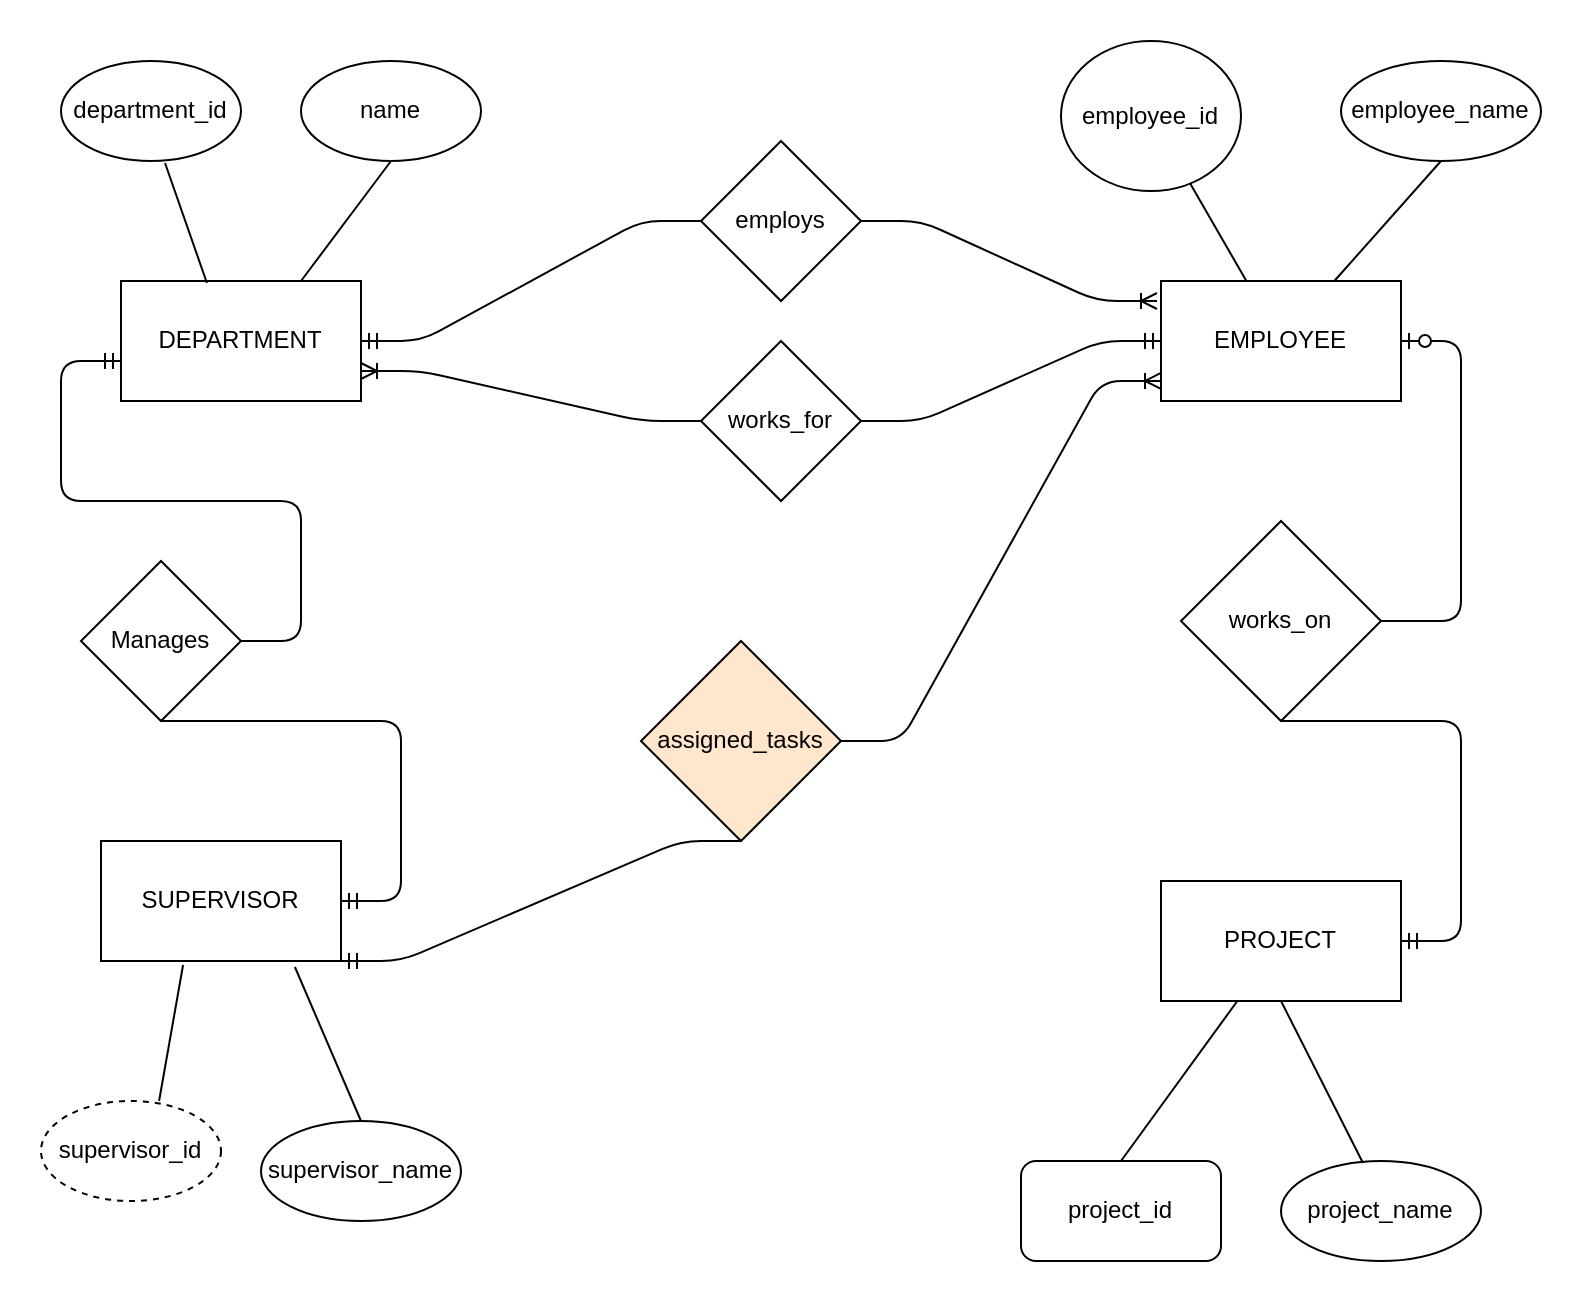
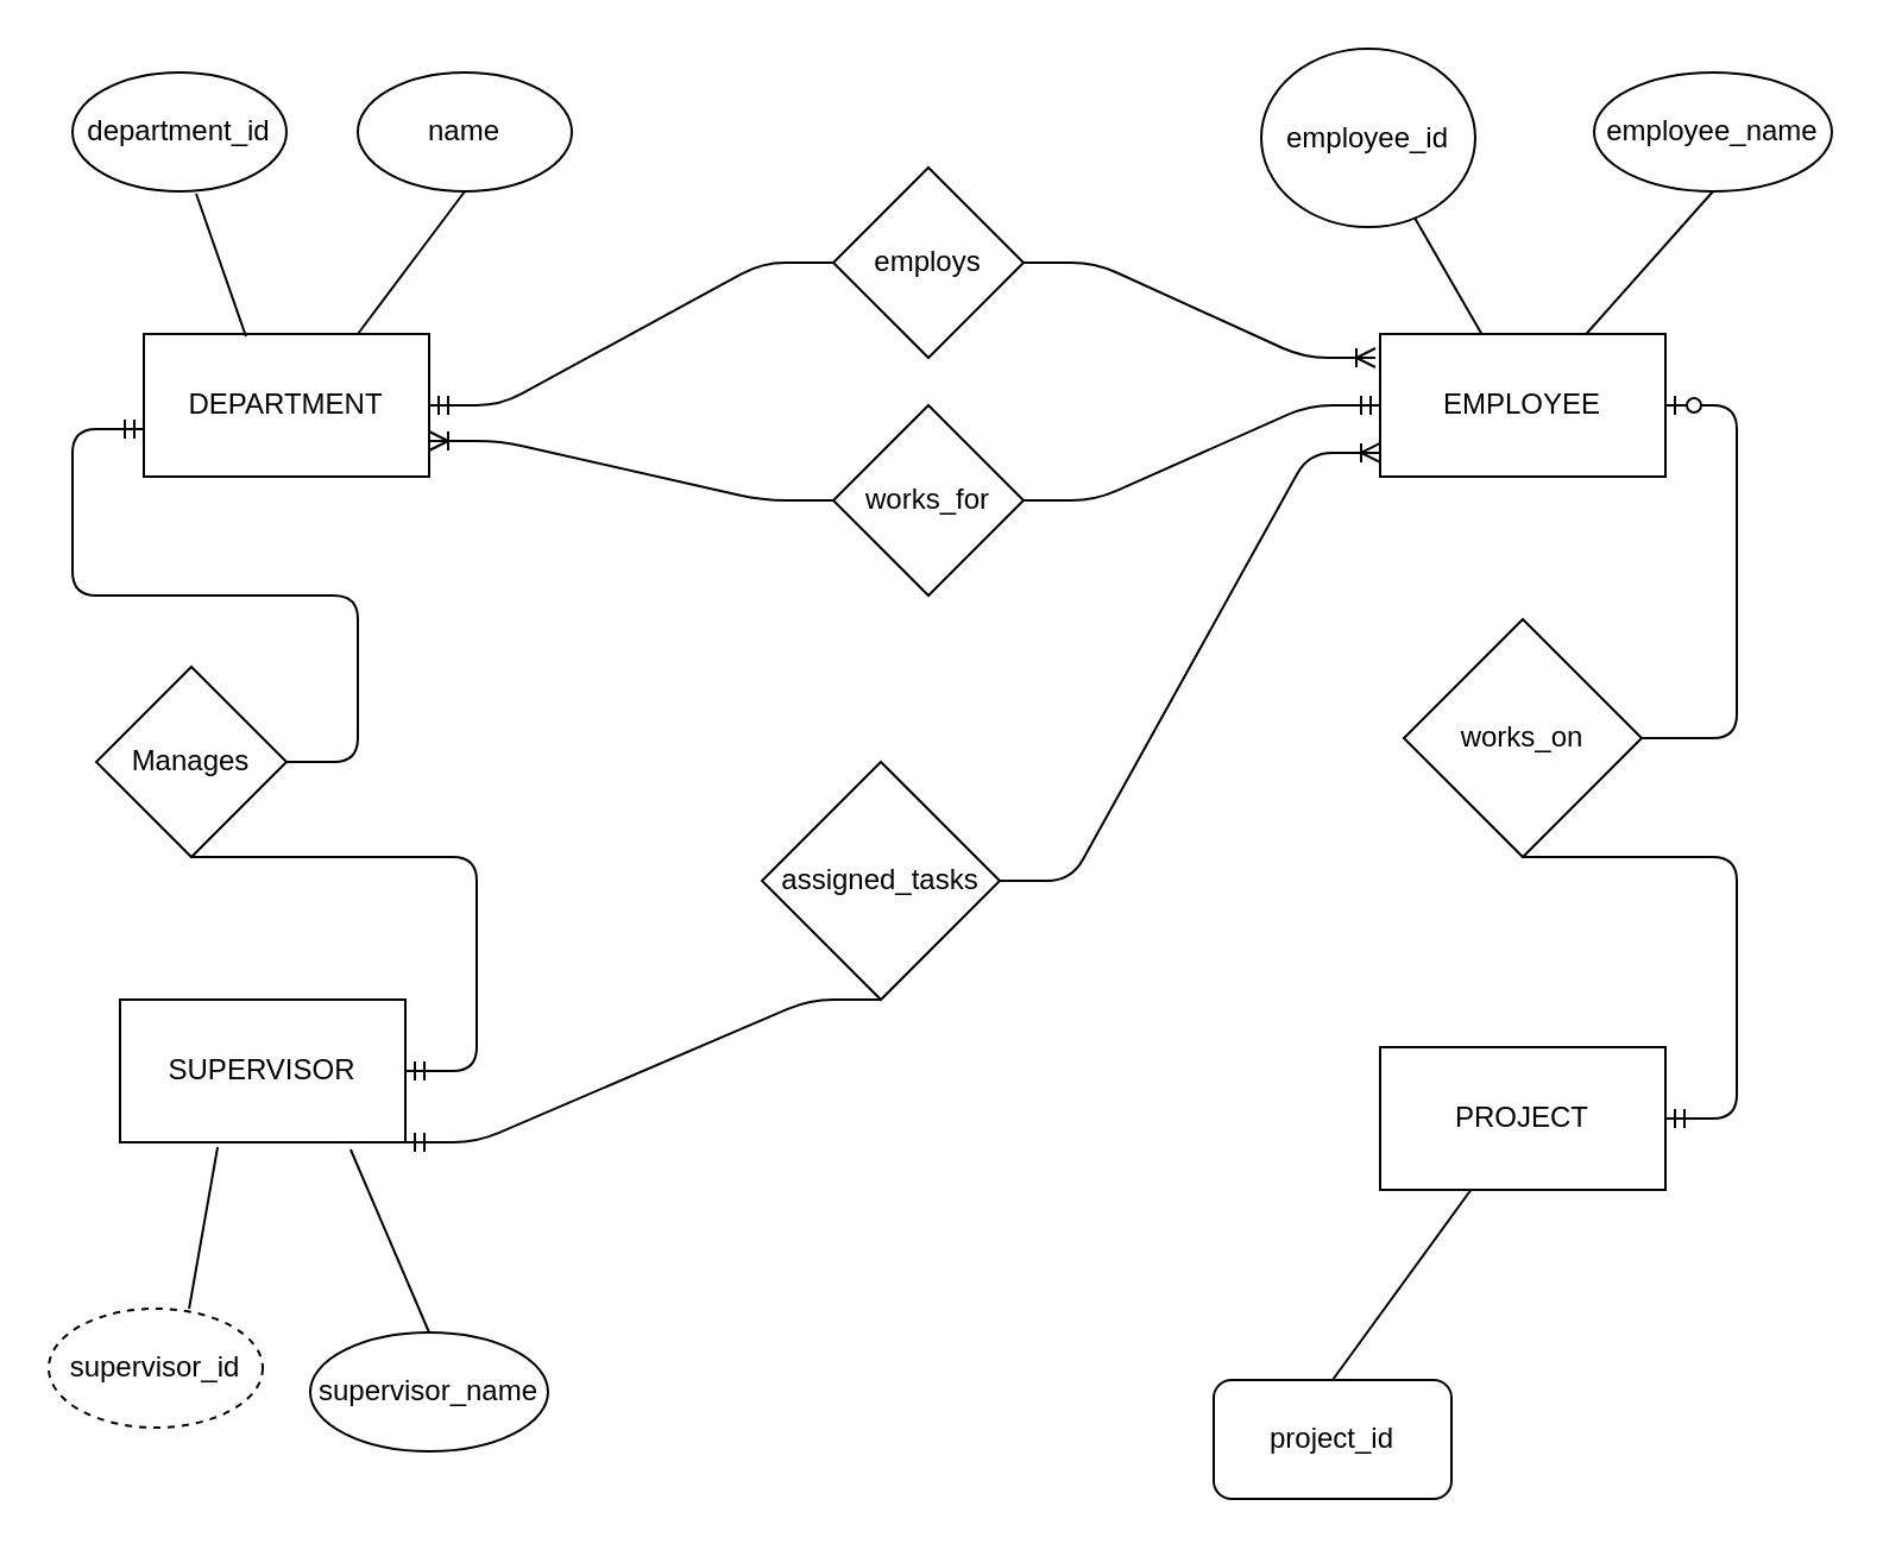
- <mxCell id="26" value="assigned_tasks" style="rhombus;whiteSpace=wrap;html=1;fillColor=#ffe6cc;" vertex="1" parent="1"><mxGeometry x="320" y="320" width="100" height="100" as="geometry" /></mxCell>
+ <mxCell id="26" value="assigned_tasks" style="rhombus;whiteSpace=wrap;html=1;" vertex="1" parent="1"><mxGeometry x="320" y="320" width="100" height="100" as="geometry" /></mxCell>
- <mxCell id="34" value="" style="endArrow=none;html=1;entryX=0.41;entryY=0.02;entryDx=0;entryDy=0;entryPerimeter=0;exitX=0.5;exitY=1;exitDx=0;exitDy=0;" edge="1" parent="1" source="30" target="31"><mxGeometry width="50" height="50" relative="1" as="geometry"><mxPoint x="410" y="460" as="sourcePoint" /><mxPoint x="460" y="410" as="targetPoint" /></mxGeometry></mxCell>
- <mxCell id="31" value="project_name" style="ellipse;whiteSpace=wrap;html=1;" vertex="1" parent="1"><mxGeometry x="640" y="580" width="100" height="50" as="geometry" /></mxCell>
